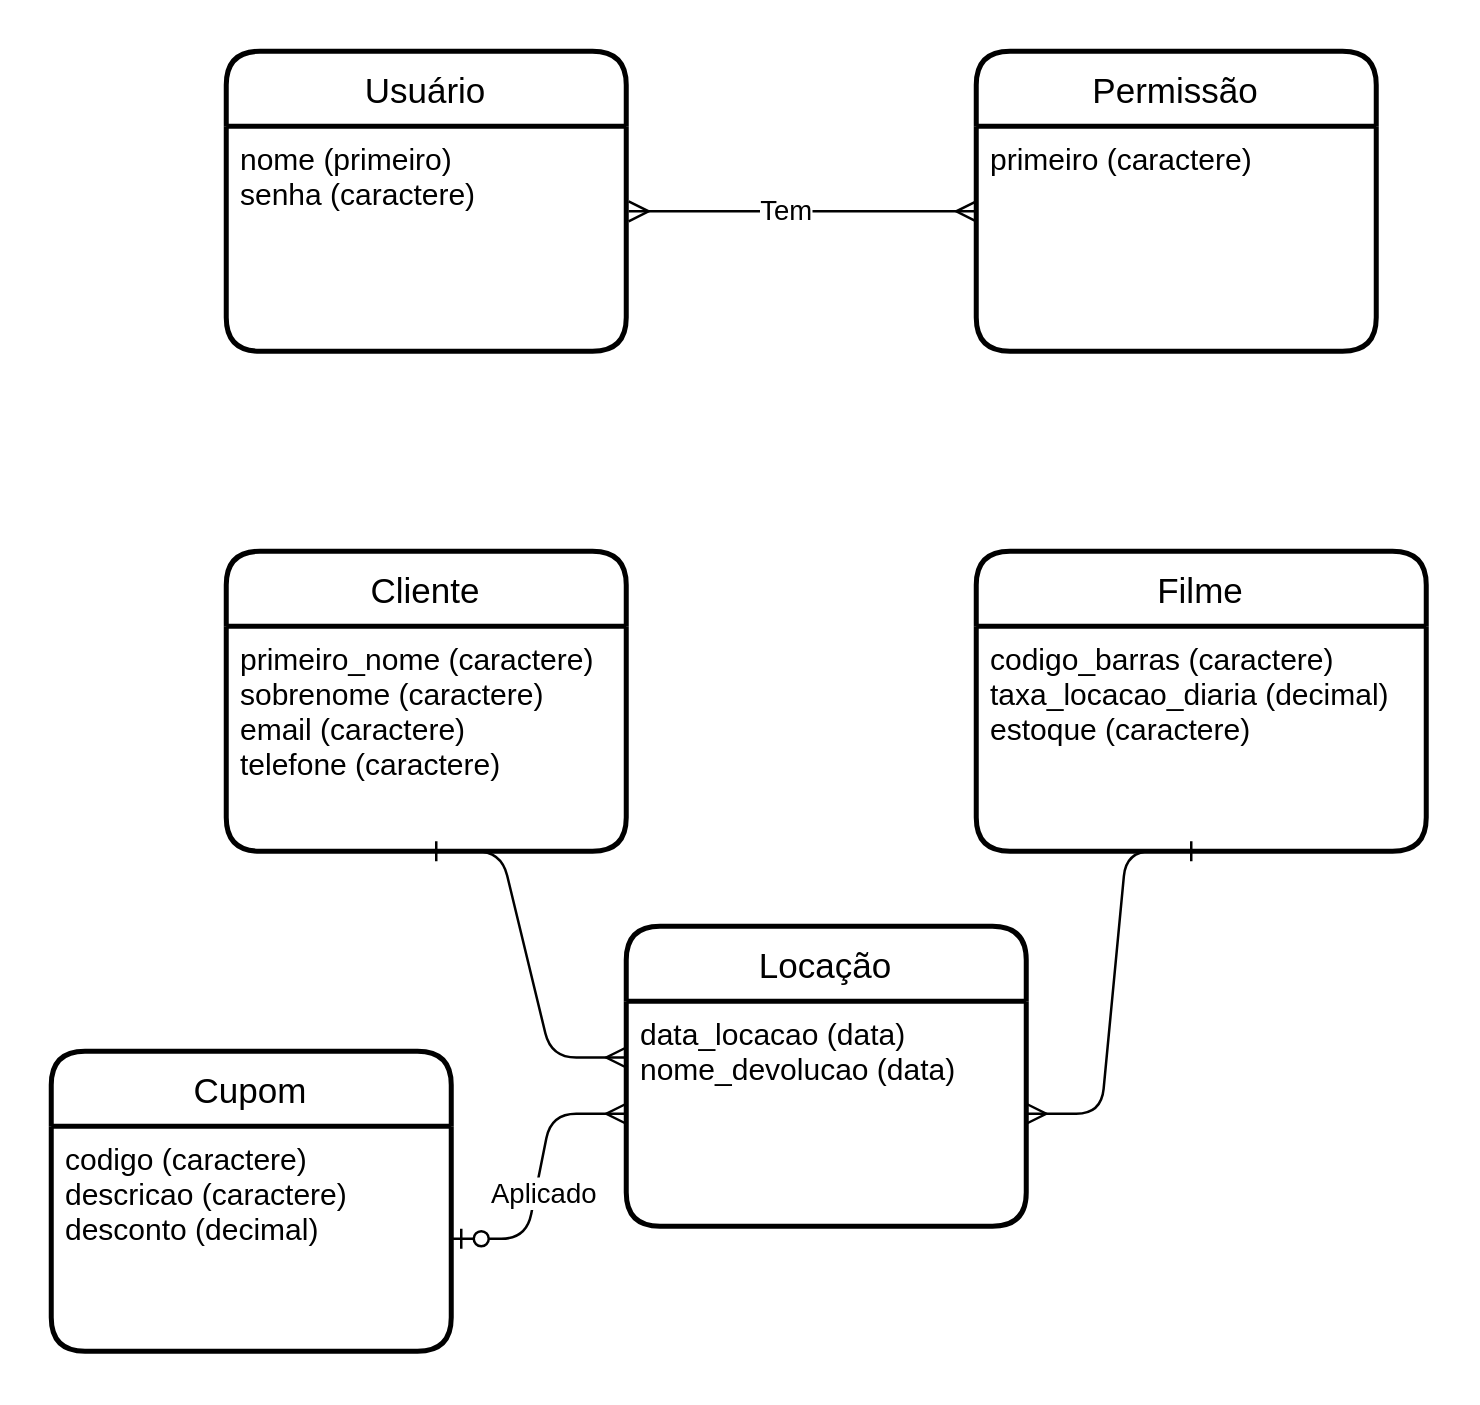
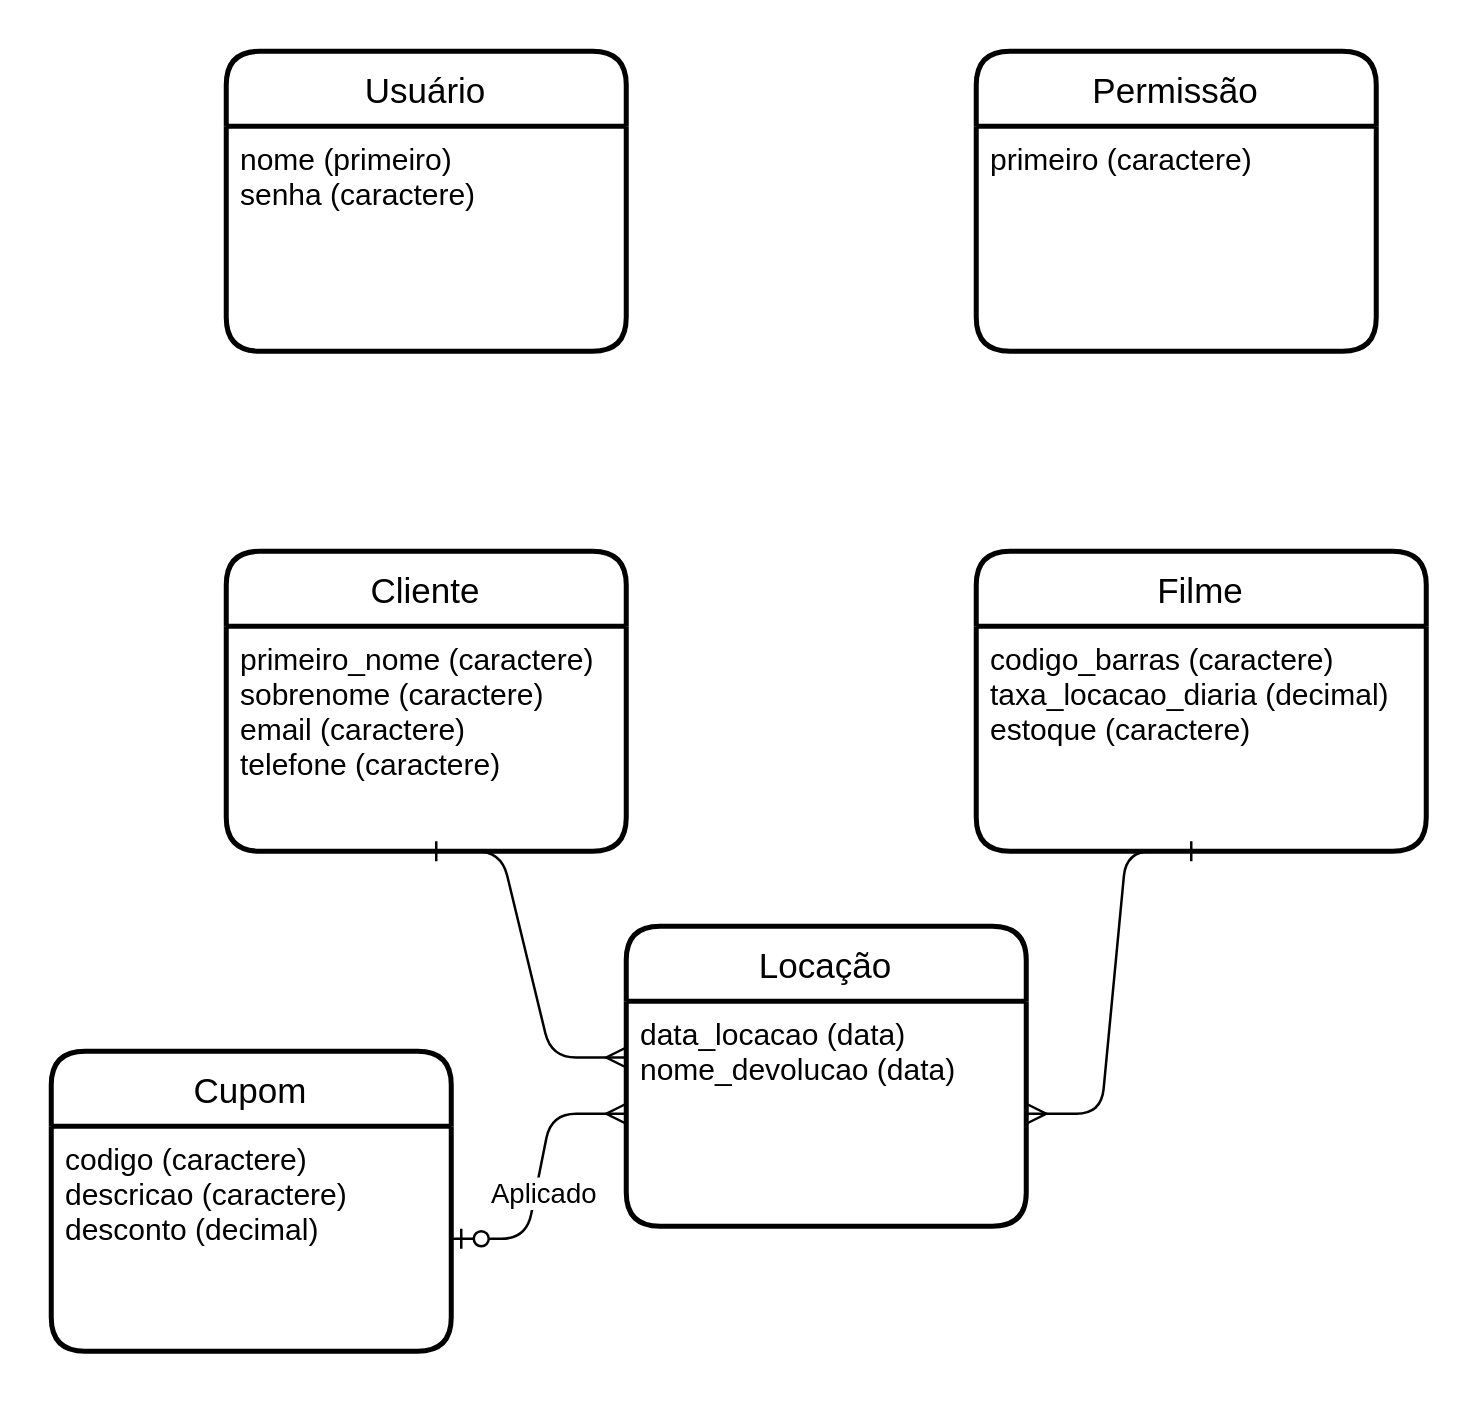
- <mxCell id="18" value="" style="edgeStyle=entityRelationEdgeStyle;fontSize=12;html=1;endArrow=ERmany;startArrow=ERmany;exitX=1.006;exitY=0.378;exitDx=0;exitDy=0;entryX=0;entryY=0.378;entryDx=0;entryDy=0;exitPerimeter=0;entryPerimeter=0;" parent="1" source="9" target="3" edge="1"><mxGeometry width="100" height="100" relative="1" as="geometry"><mxPoint x="240" y="160" as="sourcePoint" /><mxPoint x="340" y="60" as="targetPoint" /></mxGeometry></mxCell>
- <mxCell id="19" value="Tem" style="edgeLabel;html=1;align=center;verticalAlign=middle;resizable=0;points=[];" parent="18" vertex="1" connectable="0"><mxGeometry x="-0.093" y="1" relative="1" as="geometry"><mxPoint as="offset" /></mxGeometry></mxCell>
